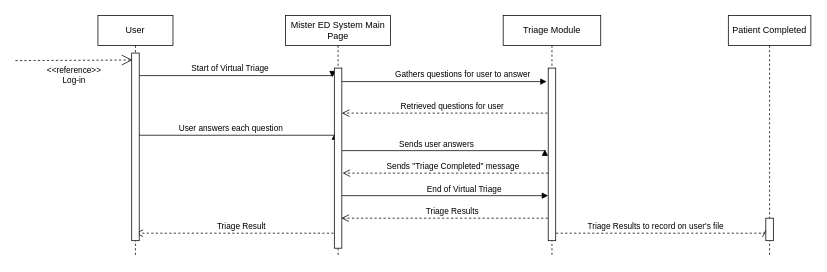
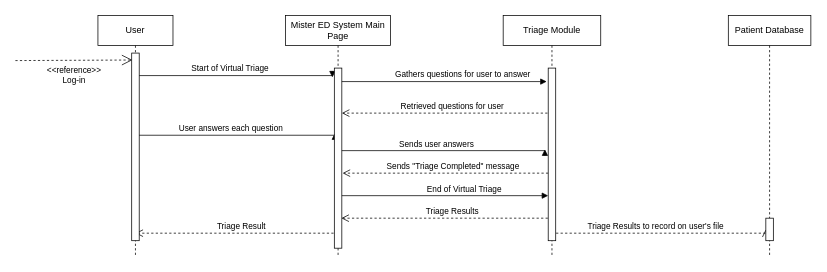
- <mxCell id="6" value="Patient Completed" style="shape=umlLifeline;perimeter=lifelinePerimeter;whiteSpace=wrap;html=1;container=0;dropTarget=0;collapsible=0;recursiveResize=0;outlineConnect=0;portConstraint=eastwest;newEdgeStyle={&quot;edgeStyle&quot;:&quot;elbowEdgeStyle&quot;,&quot;elbow&quot;:&quot;vertical&quot;,&quot;curved&quot;:0,&quot;rounded&quot;:0};" parent="1" vertex="1"><mxGeometry x="970" y="20" width="110" height="320" as="geometry" /></mxCell>
+ <mxCell id="6" value="Patient Database" style="shape=umlLifeline;perimeter=lifelinePerimeter;whiteSpace=wrap;html=1;container=0;dropTarget=0;collapsible=0;recursiveResize=0;outlineConnect=0;portConstraint=eastwest;newEdgeStyle={&quot;edgeStyle&quot;:&quot;elbowEdgeStyle&quot;,&quot;elbow&quot;:&quot;vertical&quot;,&quot;curved&quot;:0,&quot;rounded&quot;:0};" parent="1" vertex="1"><mxGeometry x="970" y="20" width="110" height="320" as="geometry" /></mxCell>
